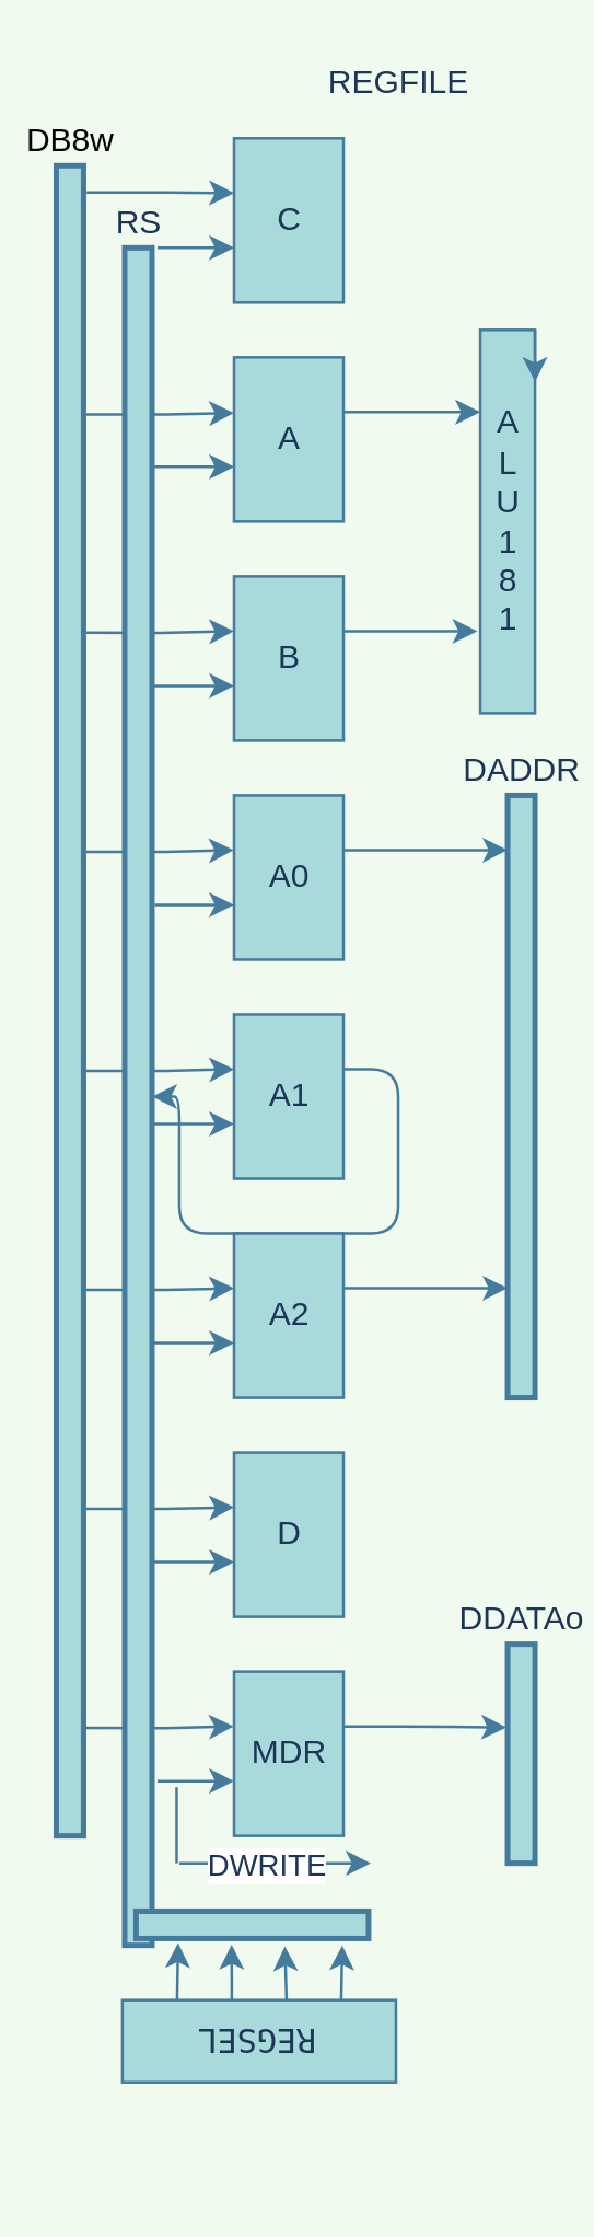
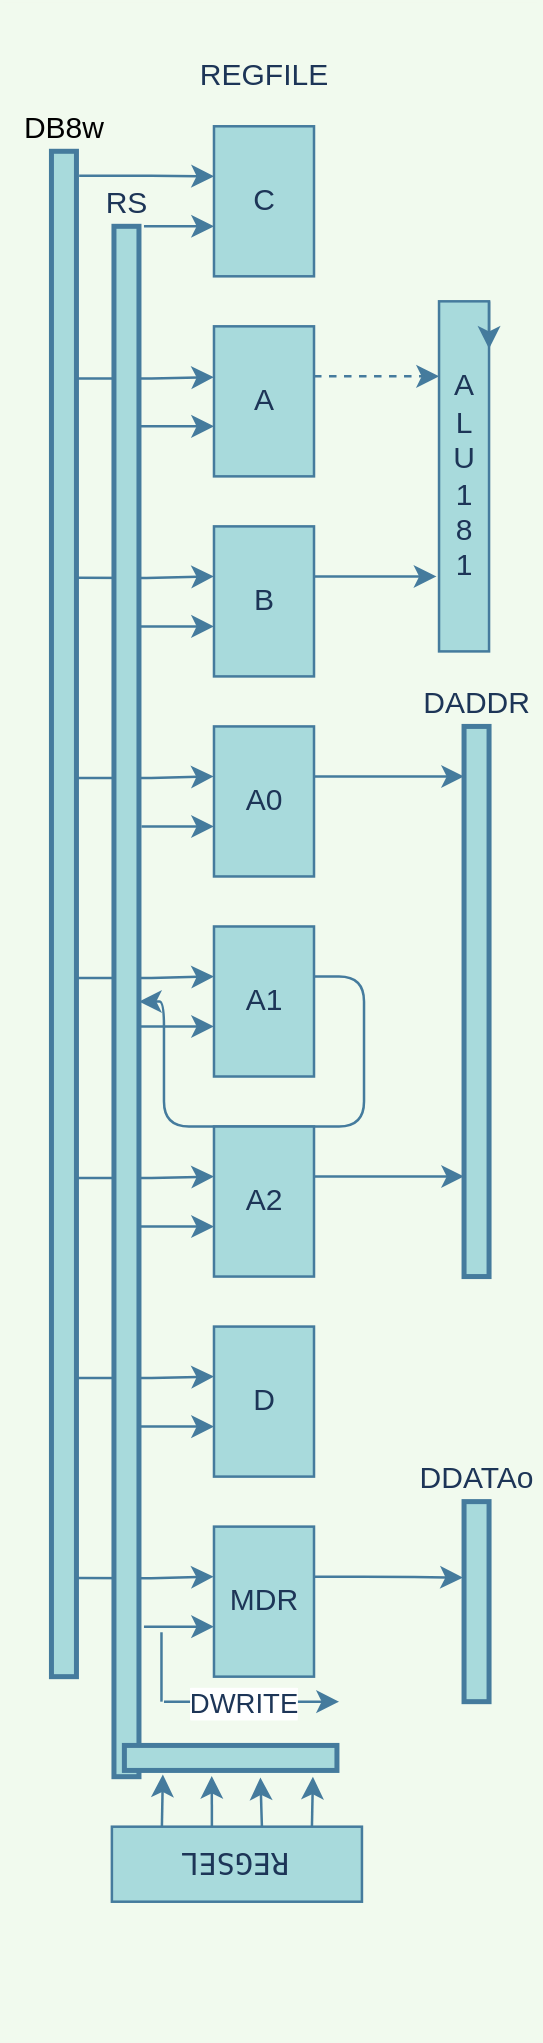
- <mxCell id="47" value="REGFILE" style="text;html=1;align=center;verticalAlign=middle;resizable=0;points=[];autosize=1;fontColor=#1D3557;" vertex="1" parent="1"><mxGeometry x="110" y="20" width="70" height="20" as="geometry" /></mxCell>
+ <mxCell id="47" value="REGFILE" style="text;html=1;align=center;verticalAlign=middle;resizable=0;points=[];autosize=1;fontColor=#1D3557;" vertex="1" parent="1"><mxGeometry x="70" y="20" width="70" height="20" as="geometry" /></mxCell>
- <mxCell id="3" style="edgeStyle=orthogonalEdgeStyle;curved=0;rounded=1;sketch=0;orthogonalLoop=1;jettySize=auto;html=1;exitX=0;exitY=0;exitDx=40;exitDy=20;exitPerimeter=0;entryX=0;entryY=0;entryDx=0;entryDy=30;entryPerimeter=0;strokeColor=#457B9D;fillColor=#A8DADC;fontColor=#1D3557;labelBackgroundColor=#F1FAEE;" edge="1" parent="1" source="4" target="42"><mxGeometry relative="1" as="geometry" /></mxCell>
+ <mxCell id="3" style="edgeStyle=orthogonalEdgeStyle;curved=0;rounded=1;sketch=0;orthogonalLoop=1;jettySize=auto;html=1;exitX=0;exitY=0;exitDx=40;exitDy=20;exitPerimeter=0;entryX=0;entryY=0;entryDx=0;entryDy=30;entryPerimeter=0;strokeColor=#457B9D;fillColor=#A8DADC;fontColor=#1D3557;labelBackgroundColor=#F1FAEE;dashed=1;" edge="1" parent="1" source="4" target="42"><mxGeometry relative="1" as="geometry" /></mxCell>
